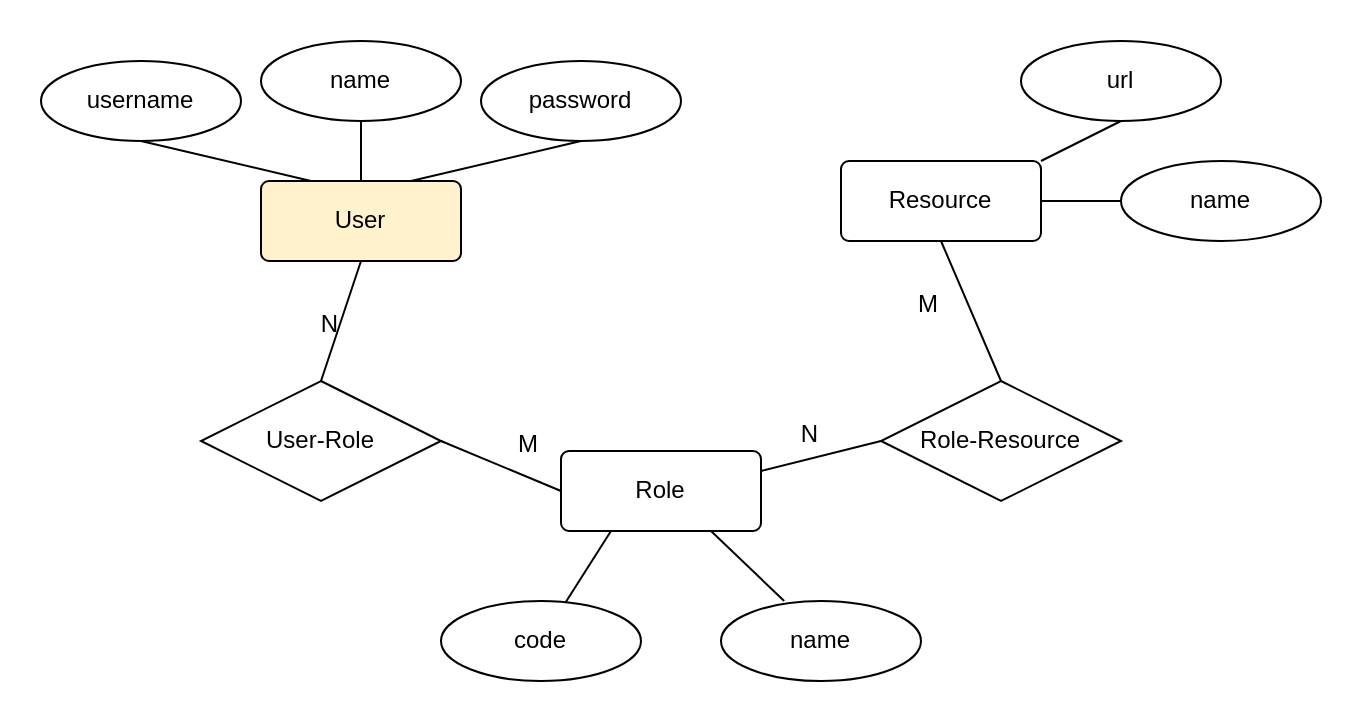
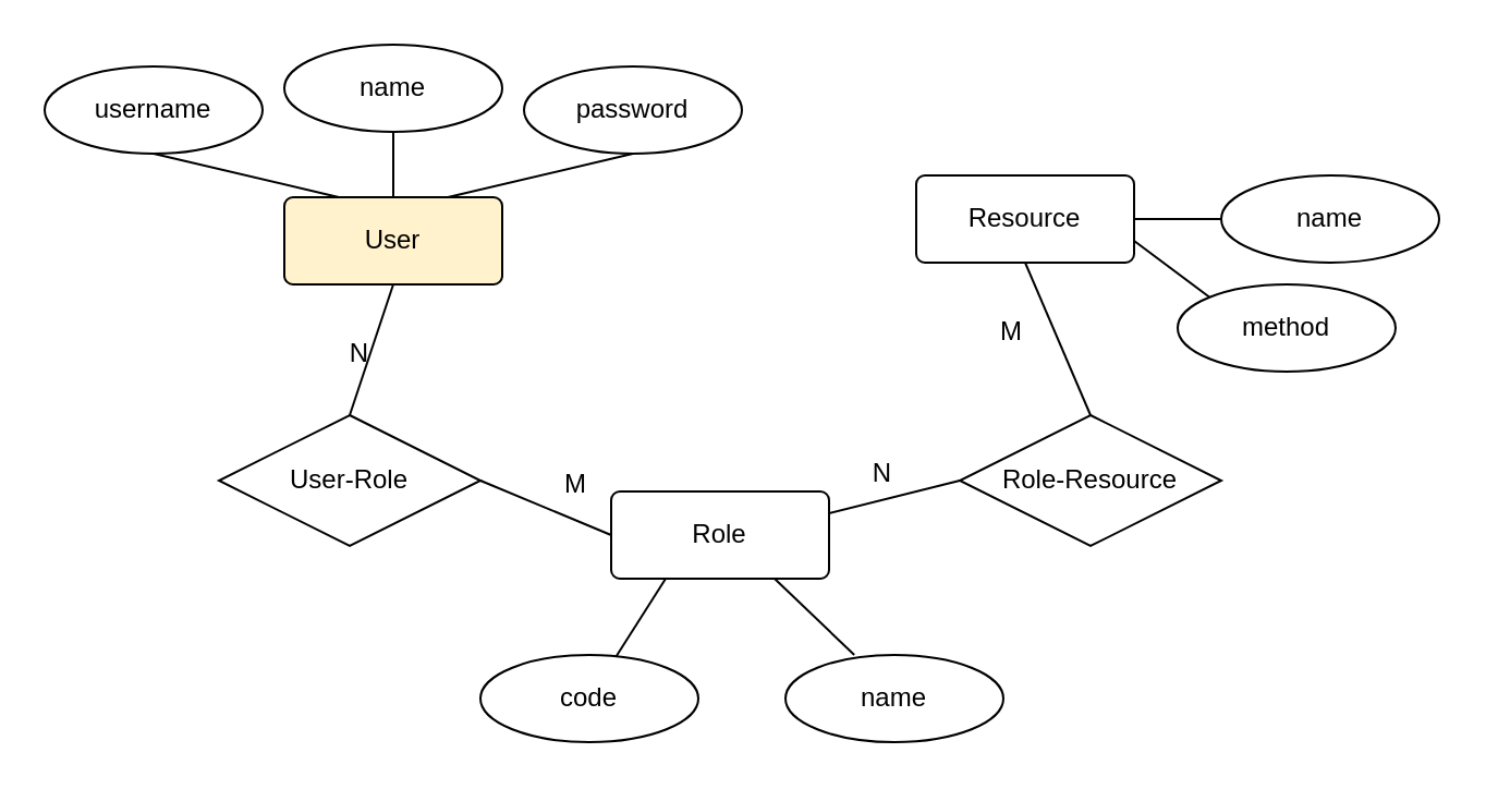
- <mxCell id="20" value="url" style="ellipse;whiteSpace=wrap;html=1;align=center;" vertex="1" parent="1"><mxGeometry x="510" y="20" width="100" height="40" as="geometry" /></mxCell>
- <mxCell id="23" value="" style="endArrow=none;html=1;rounded=0;exitX=0.5;exitY=1;exitDx=0;exitDy=0;entryX=1;entryY=0;entryDx=0;entryDy=0;" edge="1" parent="1" source="20" target="19"><mxGeometry relative="1" as="geometry"><mxPoint x="270" y="60" as="sourcePoint" /><mxPoint x="175" y="100" as="targetPoint" /></mxGeometry></mxCell>
+ <mxCell id="25" value="" style="endArrow=none;html=1;rounded=0;exitX=0;exitY=0;exitDx=0;exitDy=0;entryX=1;entryY=0.75;entryDx=0;entryDy=0;" edge="1" parent="1" source="22" target="19"><mxGeometry relative="1" as="geometry"><mxPoint x="650" y="110" as="sourcePoint" /><mxPoint x="600" y="110" as="targetPoint" /></mxGeometry></mxCell>
+ <mxCell id="22" value="method" style="ellipse;whiteSpace=wrap;html=1;align=center;" vertex="1" parent="1"><mxGeometry x="540" y="130" width="100" height="40" as="geometry" /></mxCell>
